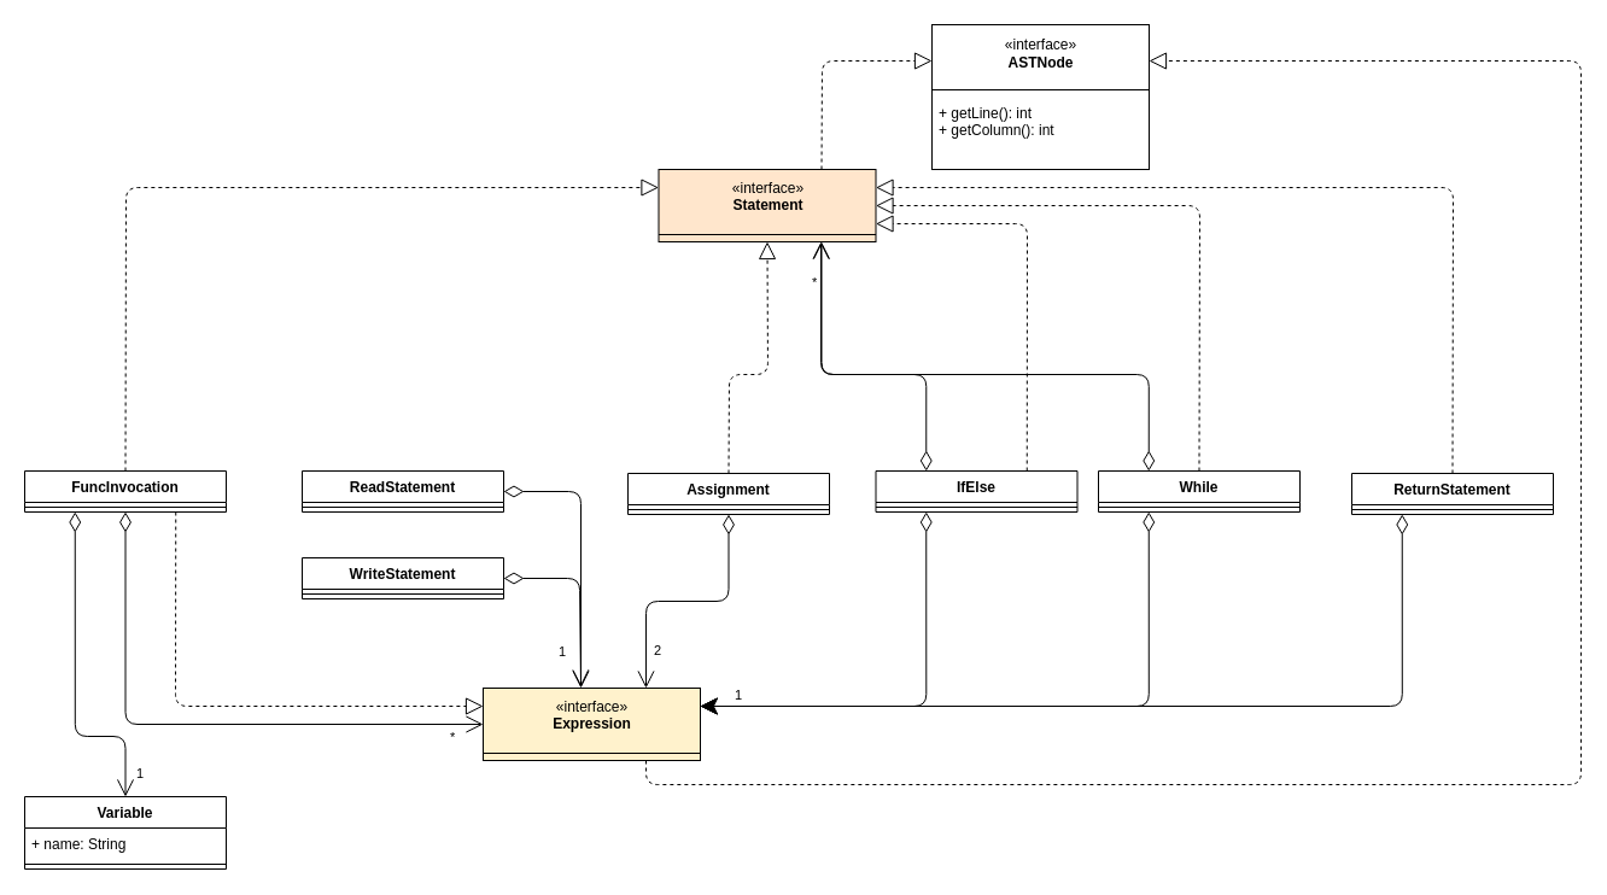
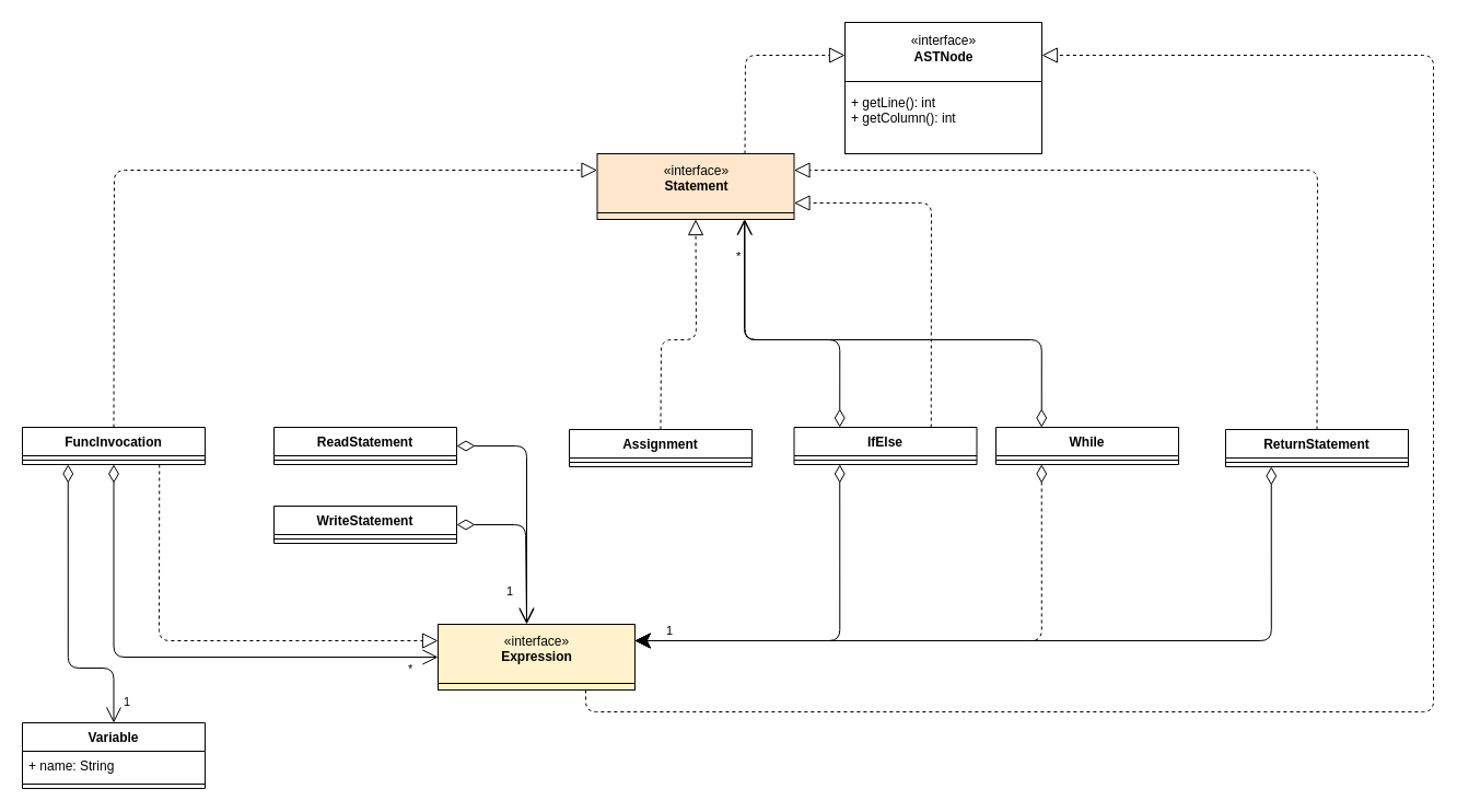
- <mxCell id="32" value="" style="endArrow=block;dashed=1;endFill=0;endSize=12;html=1;entryX=1;entryY=0.5;entryDx=0;entryDy=0;exitX=0.5;exitY=0;exitDx=0;exitDy=0;" parent="1" source="29" target="8" edge="1"><mxGeometry width="160" relative="1" as="geometry"><mxPoint x="905.25" y="400" as="sourcePoint" /><mxPoint x="716.06" y="211.02" as="targetPoint" /><Array as="points"><mxPoint x="994" y="170" /></Array></mxGeometry></mxCell>
- <mxCell id="11" value="2" style="endArrow=open;html=1;endSize=12;startArrow=diamondThin;startSize=14;startFill=0;edgeStyle=orthogonalEdgeStyle;align=left;verticalAlign=bottom;entryX=0.75;entryY=0;entryDx=0;entryDy=0;exitX=0.5;exitY=1;exitDx=0;exitDy=0;" parent="1" source="5" target="3" edge="1"><mxGeometry x="0.788" y="5" relative="1" as="geometry"><mxPoint x="602.999" y="451.012" as="sourcePoint" /><mxPoint x="552" y="410" as="targetPoint" /><mxPoint as="offset" /></mxGeometry></mxCell>
- <mxCell id="31" value="1" style="endArrow=open;html=1;endSize=12;startArrow=diamondThin;startSize=14;startFill=0;edgeStyle=orthogonalEdgeStyle;align=left;verticalAlign=bottom;entryX=1;entryY=0.25;entryDx=0;entryDy=0;exitX=0.25;exitY=1;exitDx=0;exitDy=0;" parent="1" source="29" target="3" edge="1"><mxGeometry x="0.898" relative="1" as="geometry"><mxPoint x="821.75" y="434" as="sourcePoint" /><mxPoint x="590" y="595" as="targetPoint" /><mxPoint as="offset" /></mxGeometry></mxCell>
+ <mxCell id="31" value="1" style="endArrow=open;html=1;endSize=12;startArrow=diamondThin;startSize=14;startFill=0;edgeStyle=orthogonalEdgeStyle;align=left;verticalAlign=bottom;entryX=1;entryY=0.25;entryDx=0;entryDy=0;exitX=0.25;exitY=1;exitDx=0;exitDy=0;dashed=1;" parent="1" source="29" target="3" edge="1"><mxGeometry x="0.898" relative="1" as="geometry"><mxPoint x="821.75" y="434" as="sourcePoint" /><mxPoint x="590" y="595" as="targetPoint" /><mxPoint as="offset" /></mxGeometry></mxCell>
